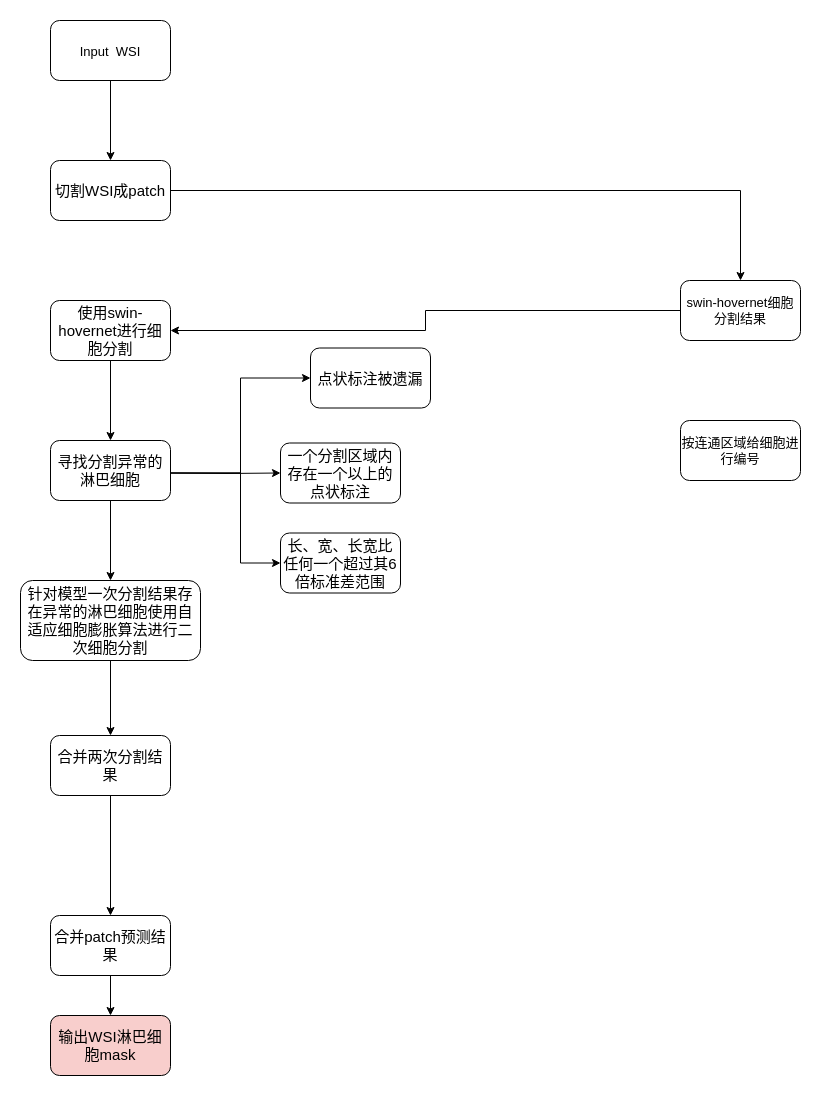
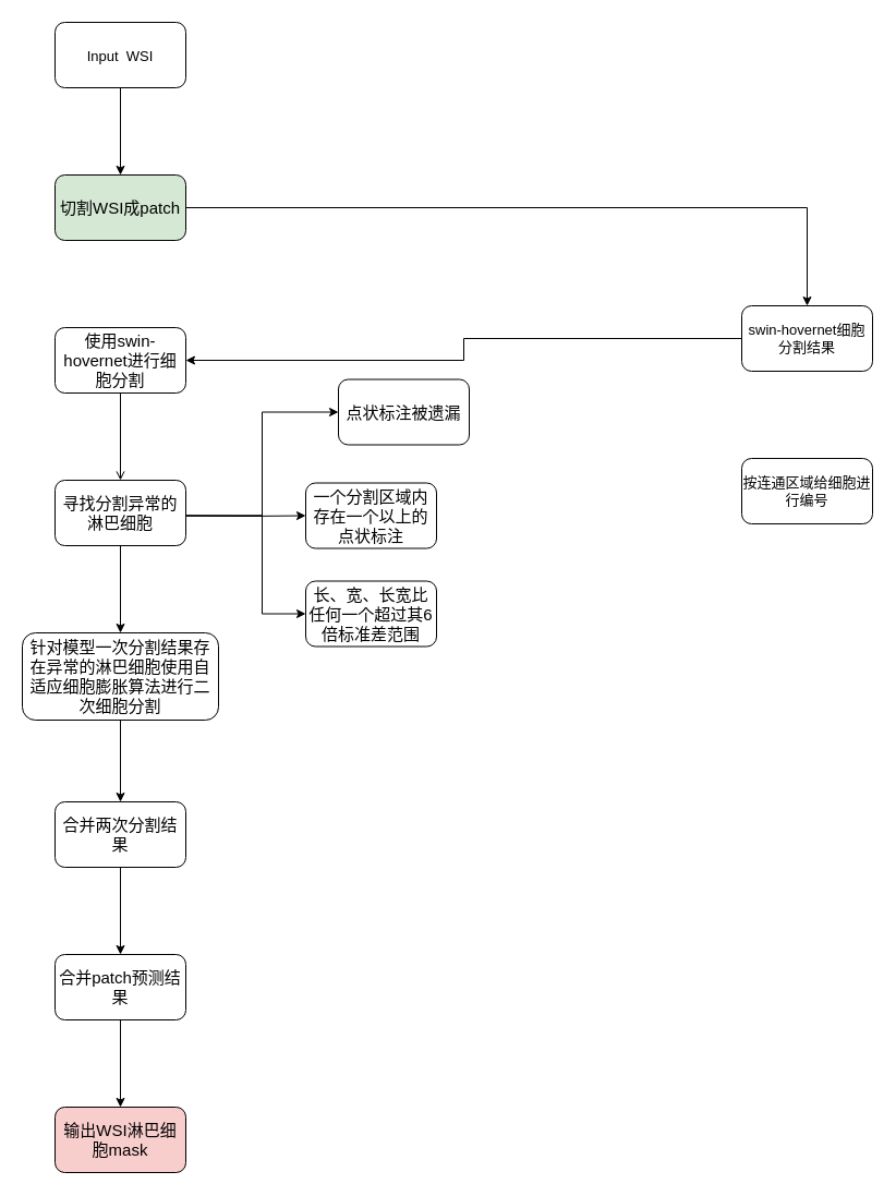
- <mxCell id="5" value="切割WSI成patch" style="whiteSpace=wrap;html=1;fontSize=15;rounded=1;" vertex="1" parent="1"><mxGeometry x="50" y="160" width="120" height="60" as="geometry" /></mxCell>
+ <mxCell id="5" value="切割WSI成patch" style="whiteSpace=wrap;html=1;fontSize=15;rounded=1;fillColor=#d5e8d4;" vertex="1" parent="1"><mxGeometry x="50" y="160" width="120" height="60" as="geometry" /></mxCell>
- <mxCell id="6" value="" style="edgeStyle=orthogonalEdgeStyle;rounded=0;orthogonalLoop=1;jettySize=auto;html=1;fontSize=13;" edge="1" parent="1" source="7" target="9"><mxGeometry relative="1" as="geometry" /></mxCell>
+ <mxCell id="6" value="" style="edgeStyle=orthogonalEdgeStyle;rounded=0;orthogonalLoop=1;jettySize=auto;html=1;fontSize=13;endArrow=open;" edge="1" parent="1" source="7" target="9"><mxGeometry relative="1" as="geometry" /></mxCell>
- <mxCell id="18" value="合并patch预测结果" style="whiteSpace=wrap;html=1;fontSize=15;rounded=1;" vertex="1" parent="1"><mxGeometry x="50" y="915" width="120" height="60" as="geometry" /></mxCell>
+ <mxCell id="18" value="合并patch预测结果" style="whiteSpace=wrap;html=1;fontSize=15;rounded=1;" vertex="1" parent="1"><mxGeometry x="50" y="875" width="120" height="60" as="geometry" /></mxCell>
